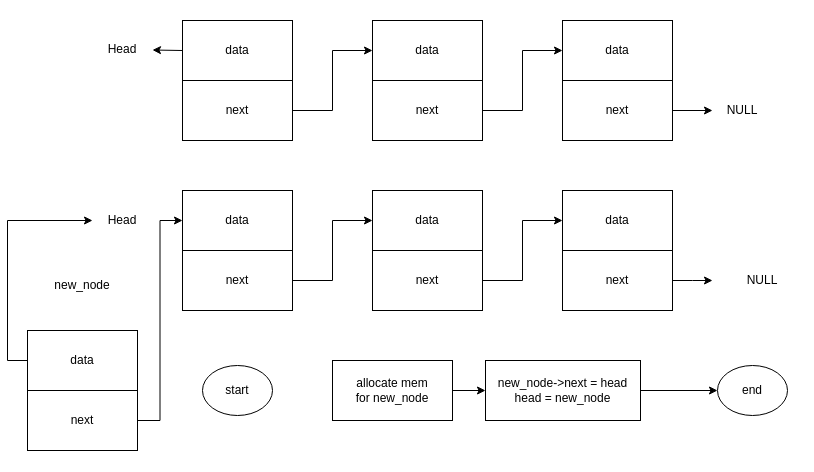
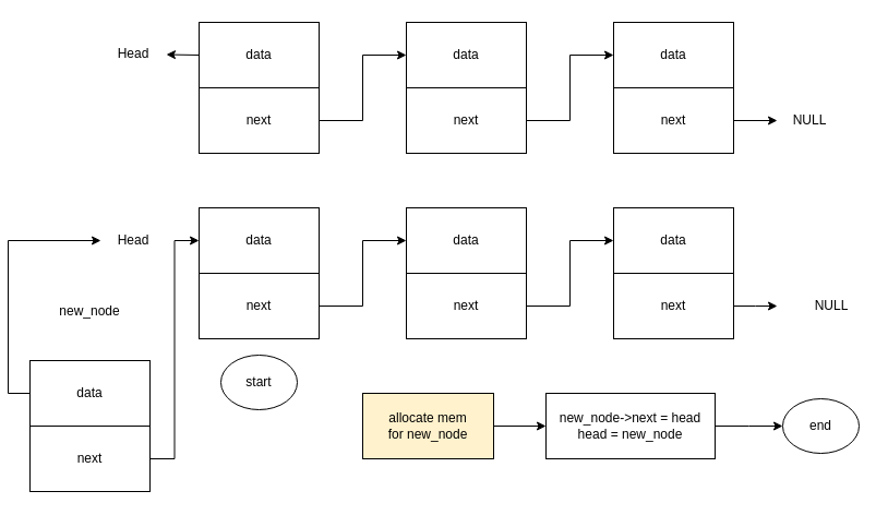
- <mxCell id="13" value="start" style="ellipse;whiteSpace=wrap;html=1;" parent="1" vertex="1"><mxGeometry x="195" y="365" width="70" height="50" as="geometry" /></mxCell>
+ <mxCell id="13" value="start" style="ellipse;whiteSpace=wrap;html=1;" parent="1" vertex="1"><mxGeometry x="195" y="325" width="70" height="50" as="geometry" /></mxCell>
- <mxCell id="15" value="allocate mem&lt;br&gt;for new_node" style="rounded=0;whiteSpace=wrap;html=1;" parent="1" vertex="1"><mxGeometry x="325" y="360" width="120" height="60" as="geometry" /></mxCell>
+ <mxCell id="15" value="allocate mem&lt;br&gt;for new_node" style="rounded=0;whiteSpace=wrap;html=1;fillColor=#fff2cc;" parent="1" vertex="1"><mxGeometry x="325" y="360" width="120" height="60" as="geometry" /></mxCell>
- <mxCell id="17" value="new_node-&amp;gt;next = head&lt;br&gt;head = new_node" style="rounded=0;whiteSpace=wrap;html=1;" parent="1" vertex="1"><mxGeometry x="478" y="360" width="155" height="60" as="geometry" /></mxCell>
+ <mxCell id="17" value="new_node-&amp;gt;next = head&lt;br&gt;head = new_node" style="rounded=0;whiteSpace=wrap;html=1;" parent="1" vertex="1"><mxGeometry x="493" y="360" width="155" height="60" as="geometry" /></mxCell>
